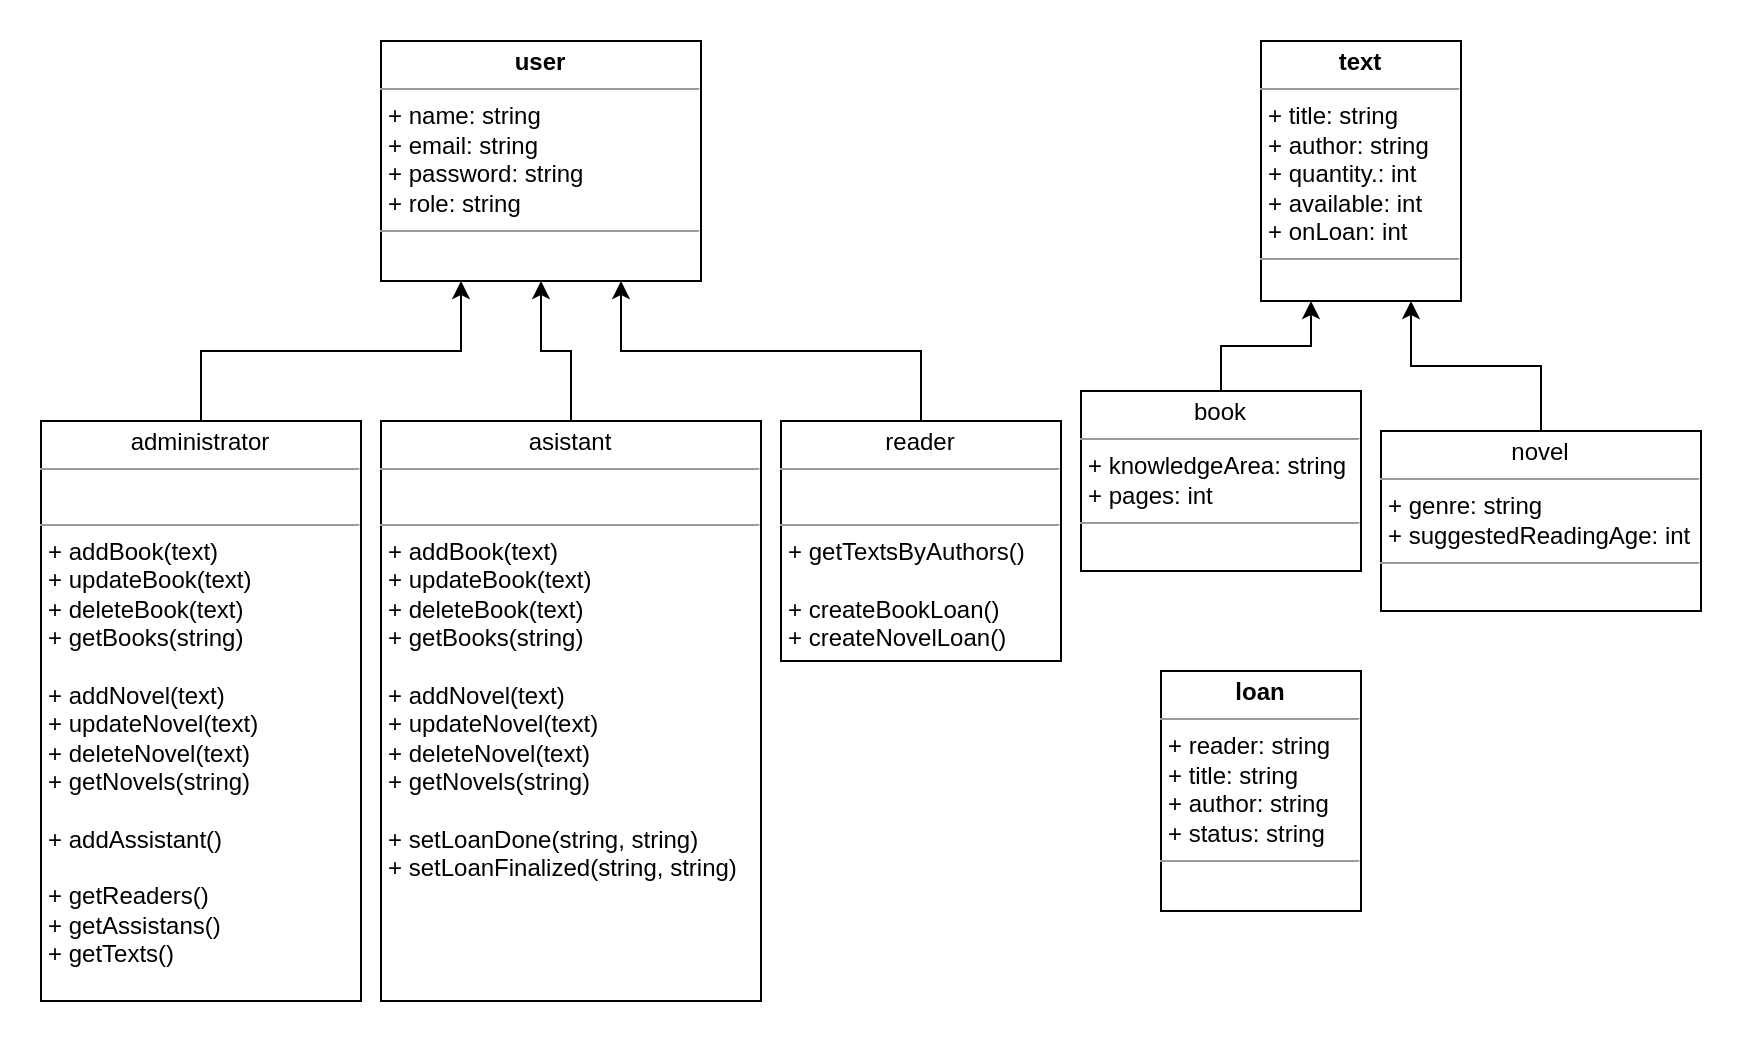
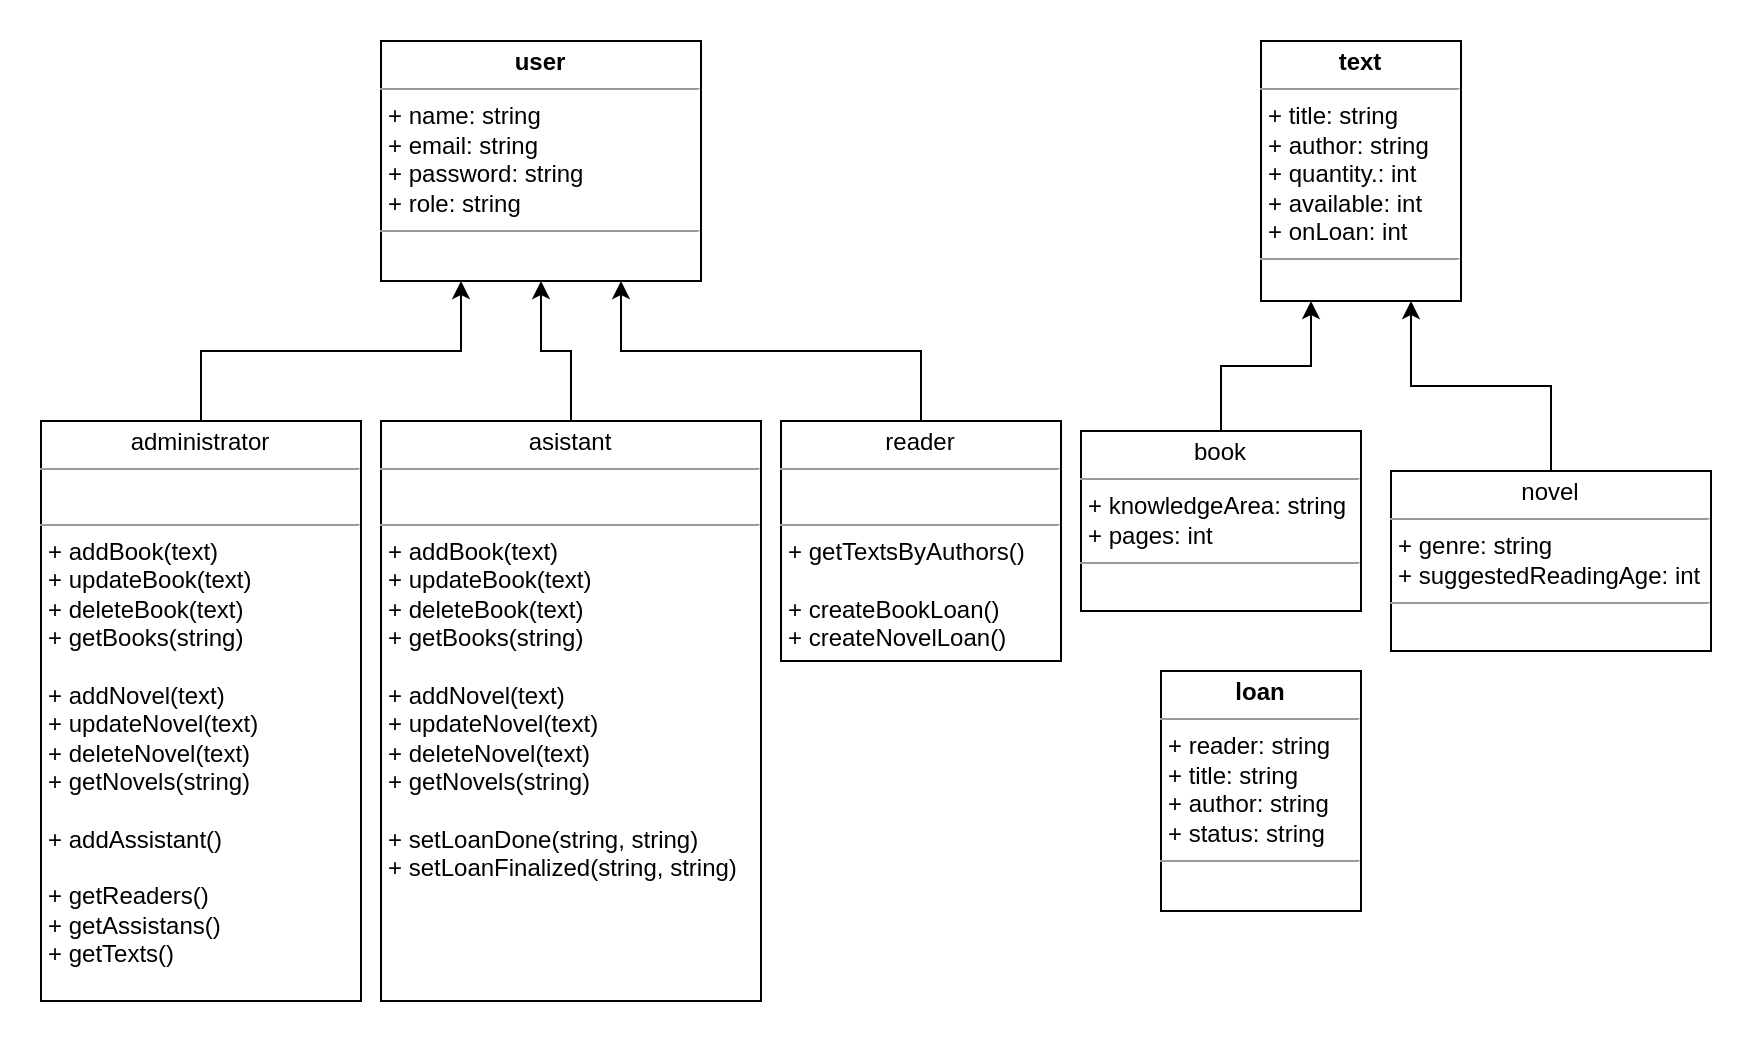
- <mxCell id="9" value="&lt;p style=&quot;margin:0px;margin-top:4px;text-align:center;&quot;&gt;book&lt;/p&gt;&lt;hr size=&quot;1&quot;&gt;&lt;p style=&quot;margin:0px;margin-left:4px;&quot;&gt;+ knowledgeArea: string&lt;/p&gt;&lt;p style=&quot;margin:0px;margin-left:4px;&quot;&gt;+ pages: int&lt;/p&gt;&lt;hr size=&quot;1&quot;&gt;&lt;p style=&quot;margin:0px;margin-left:4px;&quot;&gt;&lt;br&gt;&lt;/p&gt;" style="verticalAlign=top;align=left;overflow=fill;html=1;whiteSpace=wrap;" parent="1" vertex="1"><mxGeometry x="540" y="195" width="140" height="90" as="geometry" /></mxCell>
+ <mxCell id="9" value="&lt;p style=&quot;margin:0px;margin-top:4px;text-align:center;&quot;&gt;book&lt;/p&gt;&lt;hr size=&quot;1&quot;&gt;&lt;p style=&quot;margin:0px;margin-left:4px;&quot;&gt;+ knowledgeArea: string&lt;/p&gt;&lt;p style=&quot;margin:0px;margin-left:4px;&quot;&gt;+ pages: int&lt;/p&gt;&lt;hr size=&quot;1&quot;&gt;&lt;p style=&quot;margin:0px;margin-left:4px;&quot;&gt;&lt;br&gt;&lt;/p&gt;" style="verticalAlign=top;align=left;overflow=fill;html=1;whiteSpace=wrap;" parent="1" vertex="1"><mxGeometry x="540" y="215" width="140" height="90" as="geometry" /></mxCell>
- <mxCell id="11" value="&lt;p style=&quot;margin:0px;margin-top:4px;text-align:center;&quot;&gt;novel&lt;/p&gt;&lt;hr size=&quot;1&quot;&gt;&lt;p style=&quot;margin:0px;margin-left:4px;&quot;&gt;+ genre: string&lt;/p&gt;&lt;p style=&quot;margin:0px;margin-left:4px;&quot;&gt;+ suggestedReadingAge: int&lt;/p&gt;&lt;hr size=&quot;1&quot;&gt;&lt;p style=&quot;margin:0px;margin-left:4px;&quot;&gt;&lt;br&gt;&lt;/p&gt;" style="verticalAlign=top;align=left;overflow=fill;html=1;whiteSpace=wrap;" parent="1" vertex="1"><mxGeometry x="690" y="215" width="160" height="90" as="geometry" /></mxCell>
+ <mxCell id="11" value="&lt;p style=&quot;margin:0px;margin-top:4px;text-align:center;&quot;&gt;novel&lt;/p&gt;&lt;hr size=&quot;1&quot;&gt;&lt;p style=&quot;margin:0px;margin-left:4px;&quot;&gt;+ genre: string&lt;/p&gt;&lt;p style=&quot;margin:0px;margin-left:4px;&quot;&gt;+ suggestedReadingAge: int&lt;/p&gt;&lt;hr size=&quot;1&quot;&gt;&lt;p style=&quot;margin:0px;margin-left:4px;&quot;&gt;&lt;br&gt;&lt;/p&gt;" style="verticalAlign=top;align=left;overflow=fill;html=1;whiteSpace=wrap;" parent="1" vertex="1"><mxGeometry x="695" y="235" width="160" height="90" as="geometry" /></mxCell>
